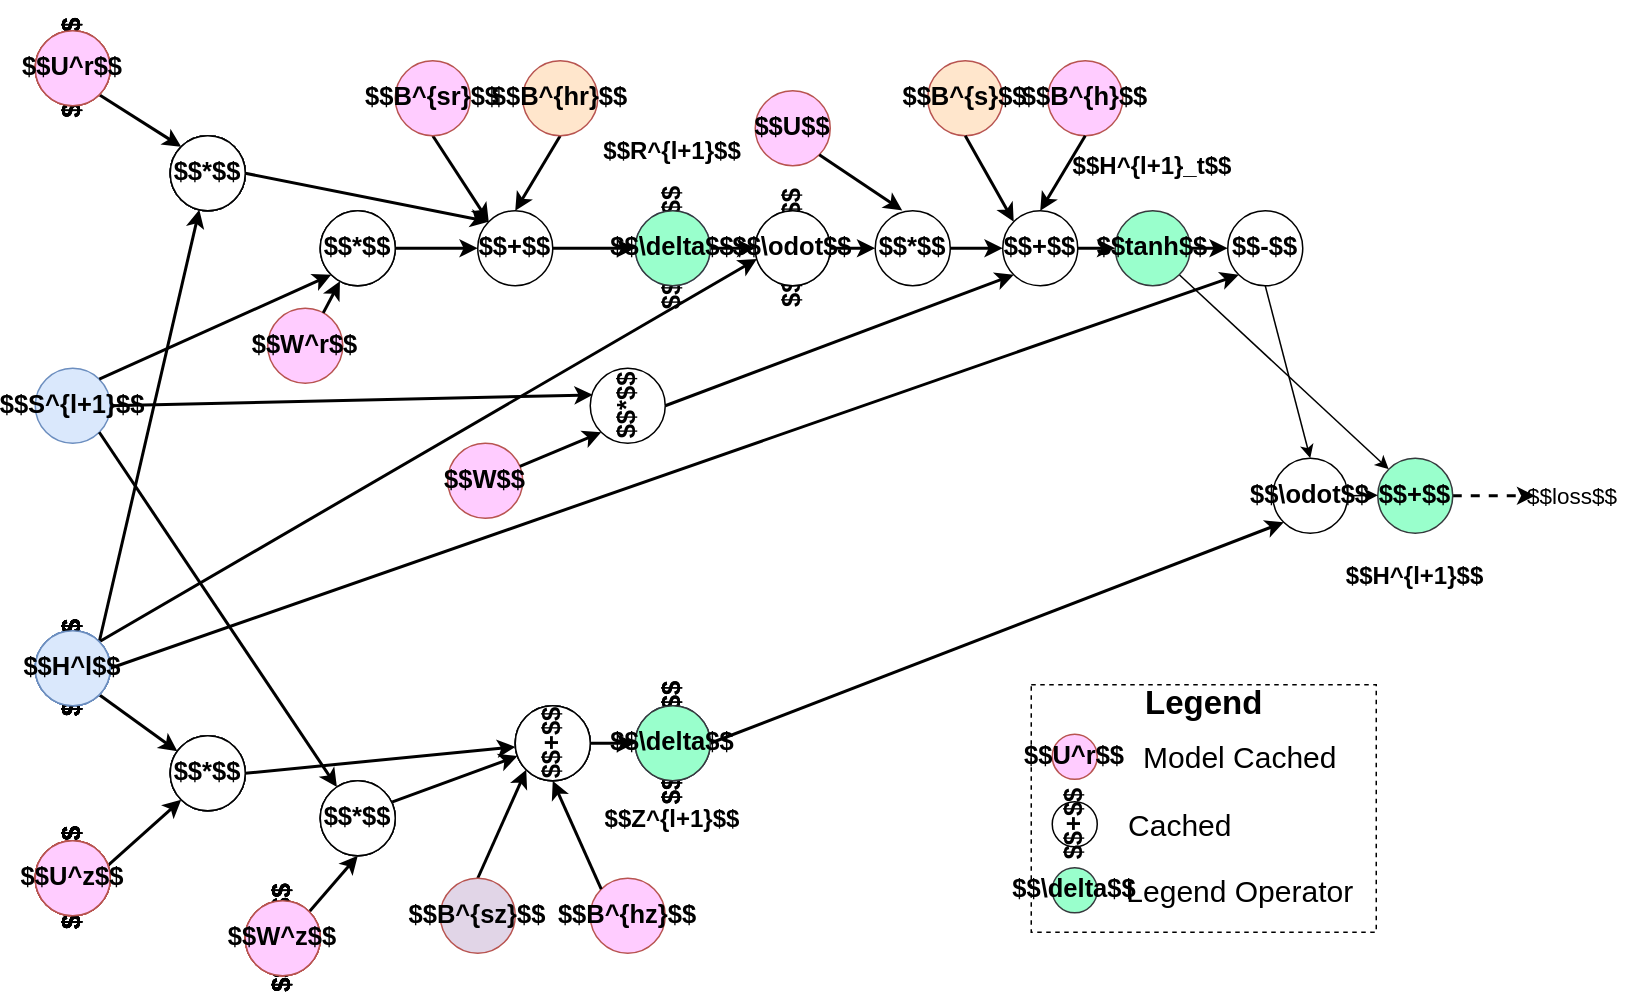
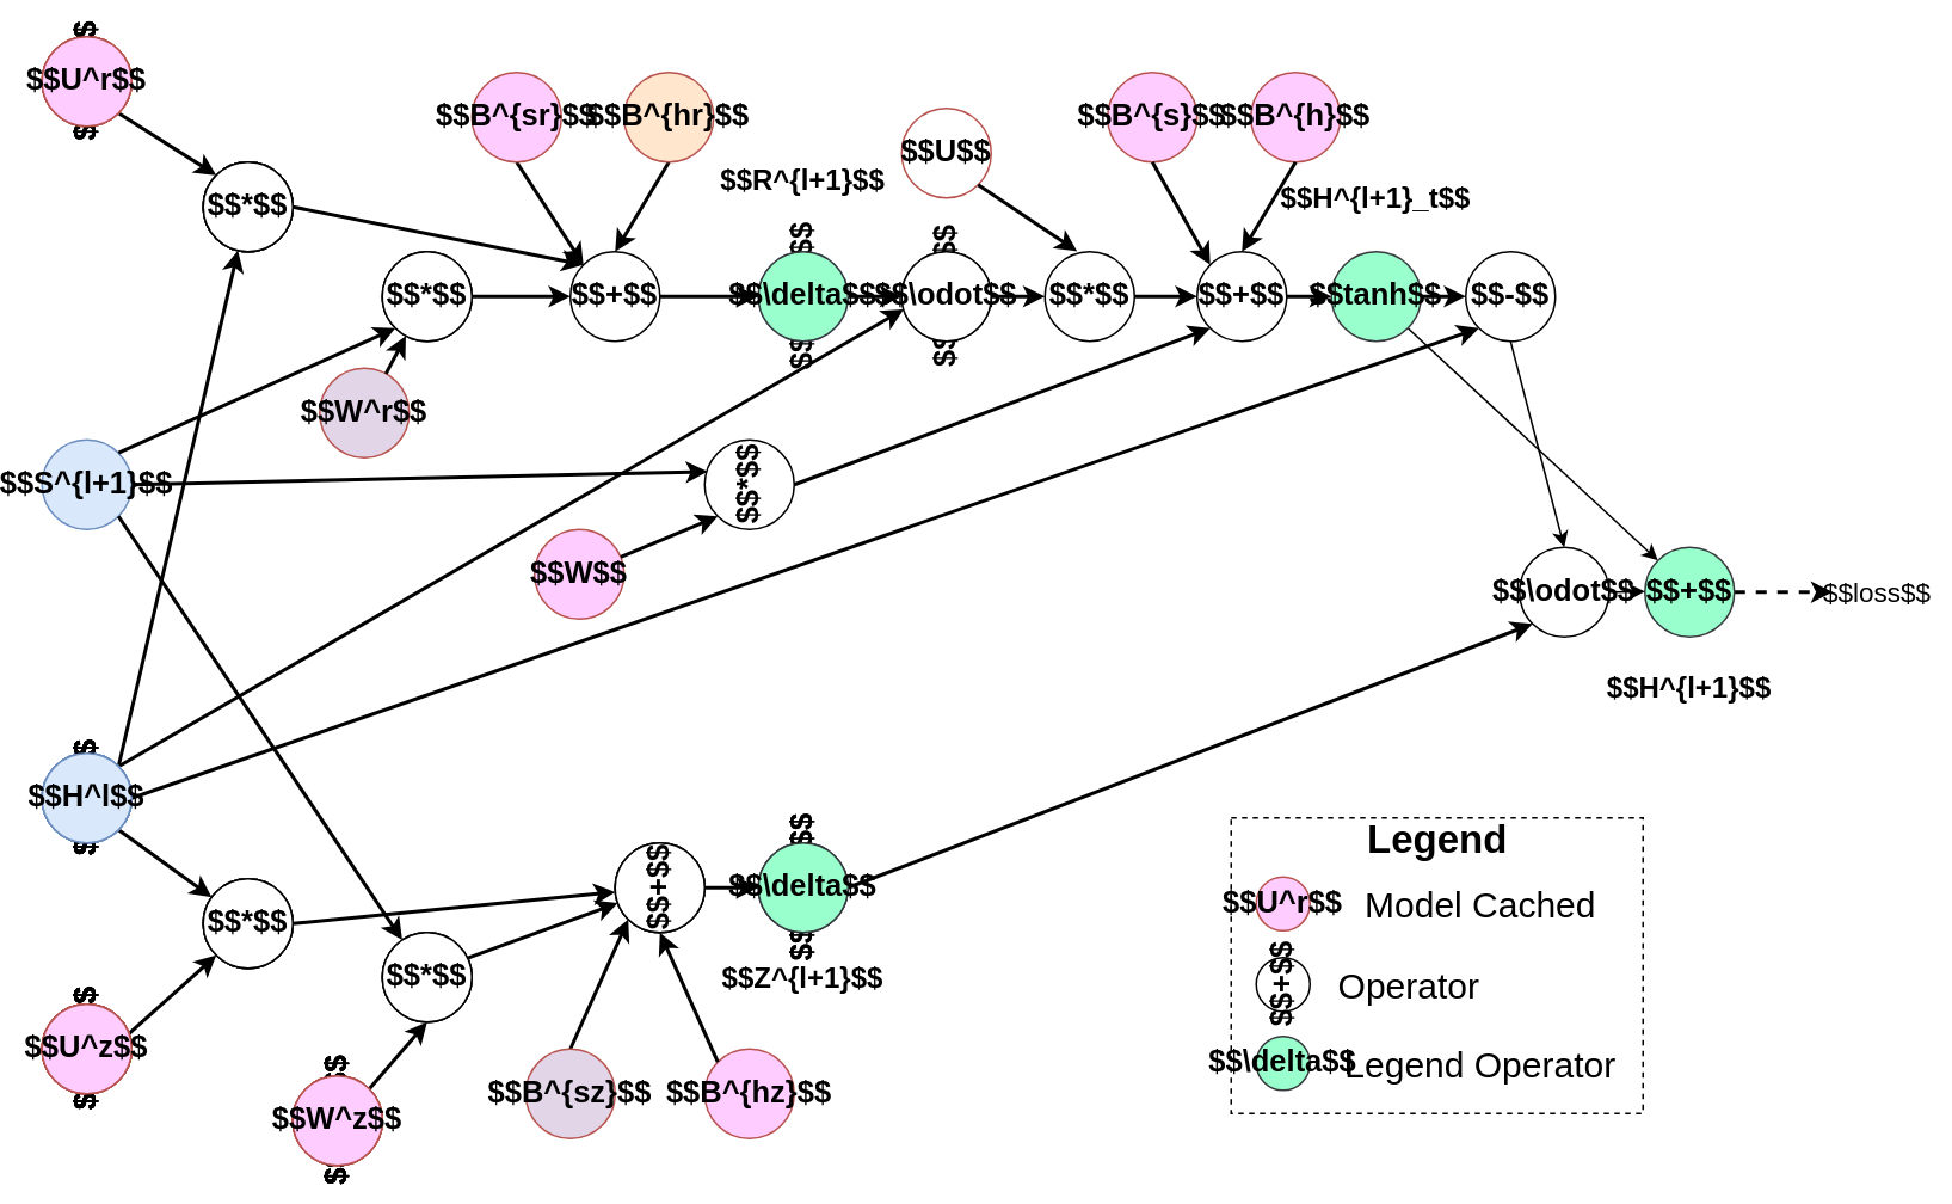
- <mxCell id="121" value="&lt;b&gt;&lt;font style=&quot;font-size: 17px&quot;&gt;$$B^{s}$$&lt;/font&gt;&lt;/b&gt;" style="ellipse;whiteSpace=wrap;html=1;aspect=fixed;fillColor=#ffe6cc;strokeColor=#b85450;rotation=0;direction=north;flipV=0;flipH=1;" parent="1" vertex="1"><mxGeometry x="615" y="40" width="50" height="50" as="geometry" /></mxCell>
+ <mxCell id="121" value="&lt;b&gt;&lt;font style=&quot;font-size: 17px&quot;&gt;$$B^{s}$$&lt;/font&gt;&lt;/b&gt;" style="ellipse;whiteSpace=wrap;html=1;aspect=fixed;fillColor=#FFCCFF;strokeColor=#b85450;rotation=0;direction=north;flipV=0;flipH=1;" parent="1" vertex="1"><mxGeometry x="615" y="40" width="50" height="50" as="geometry" /></mxCell>
- <mxCell id="31" value="&lt;b&gt;&lt;font style=&quot;font-size: 17px&quot;&gt;$$U$$&lt;/font&gt;&lt;/b&gt;" style="ellipse;whiteSpace=wrap;html=1;aspect=fixed;fillColor=#FFCCFF;strokeColor=#b85450;rotation=0;" parent="1" vertex="1"><mxGeometry x="500" y="60" width="50" height="50" as="geometry" /></mxCell>
+ <mxCell id="31" value="&lt;b&gt;&lt;font style=&quot;font-size: 17px&quot;&gt;$$U$$&lt;/font&gt;&lt;/b&gt;" style="ellipse;whiteSpace=wrap;html=1;aspect=fixed;fillColor=#ffffff;strokeColor=#b85450;rotation=0;" parent="1" vertex="1"><mxGeometry x="500" y="60" width="50" height="50" as="geometry" /></mxCell>
- <mxCell id="13" value="&lt;b&gt;&lt;font style=&quot;font-size: 17px&quot;&gt;$$W^r$$&lt;/font&gt;&lt;/b&gt;" style="ellipse;whiteSpace=wrap;html=1;aspect=fixed;fillColor=#FFCCFF;strokeColor=#b85450;rotation=0;" parent="1" vertex="1"><mxGeometry x="175" y="205" width="50" height="50" as="geometry" /></mxCell>
+ <mxCell id="13" value="&lt;b&gt;&lt;font style=&quot;font-size: 17px&quot;&gt;$$W^r$$&lt;/font&gt;&lt;/b&gt;" style="ellipse;whiteSpace=wrap;html=1;aspect=fixed;fillColor=#e1d5e7;strokeColor=#b85450;rotation=0;" parent="1" vertex="1"><mxGeometry x="175" y="205" width="50" height="50" as="geometry" /></mxCell>
- <mxCell id="134" value="Cached" style="text;html=1;align=center;verticalAlign=middle;resizable=0;points=[];autosize=1;fontSize=20;fontFamily=Arial;" vertex="1" parent="129"><mxGeometry x="54.0" y="80" width="90" height="30" as="geometry" /></mxCell>
+ <mxCell id="134" value="Operator" style="text;html=1;align=center;verticalAlign=middle;resizable=0;points=[];autosize=1;fontSize=20;fontFamily=Arial;" vertex="1" parent="129"><mxGeometry x="54.0" y="80" width="90" height="30" as="geometry" /></mxCell>
